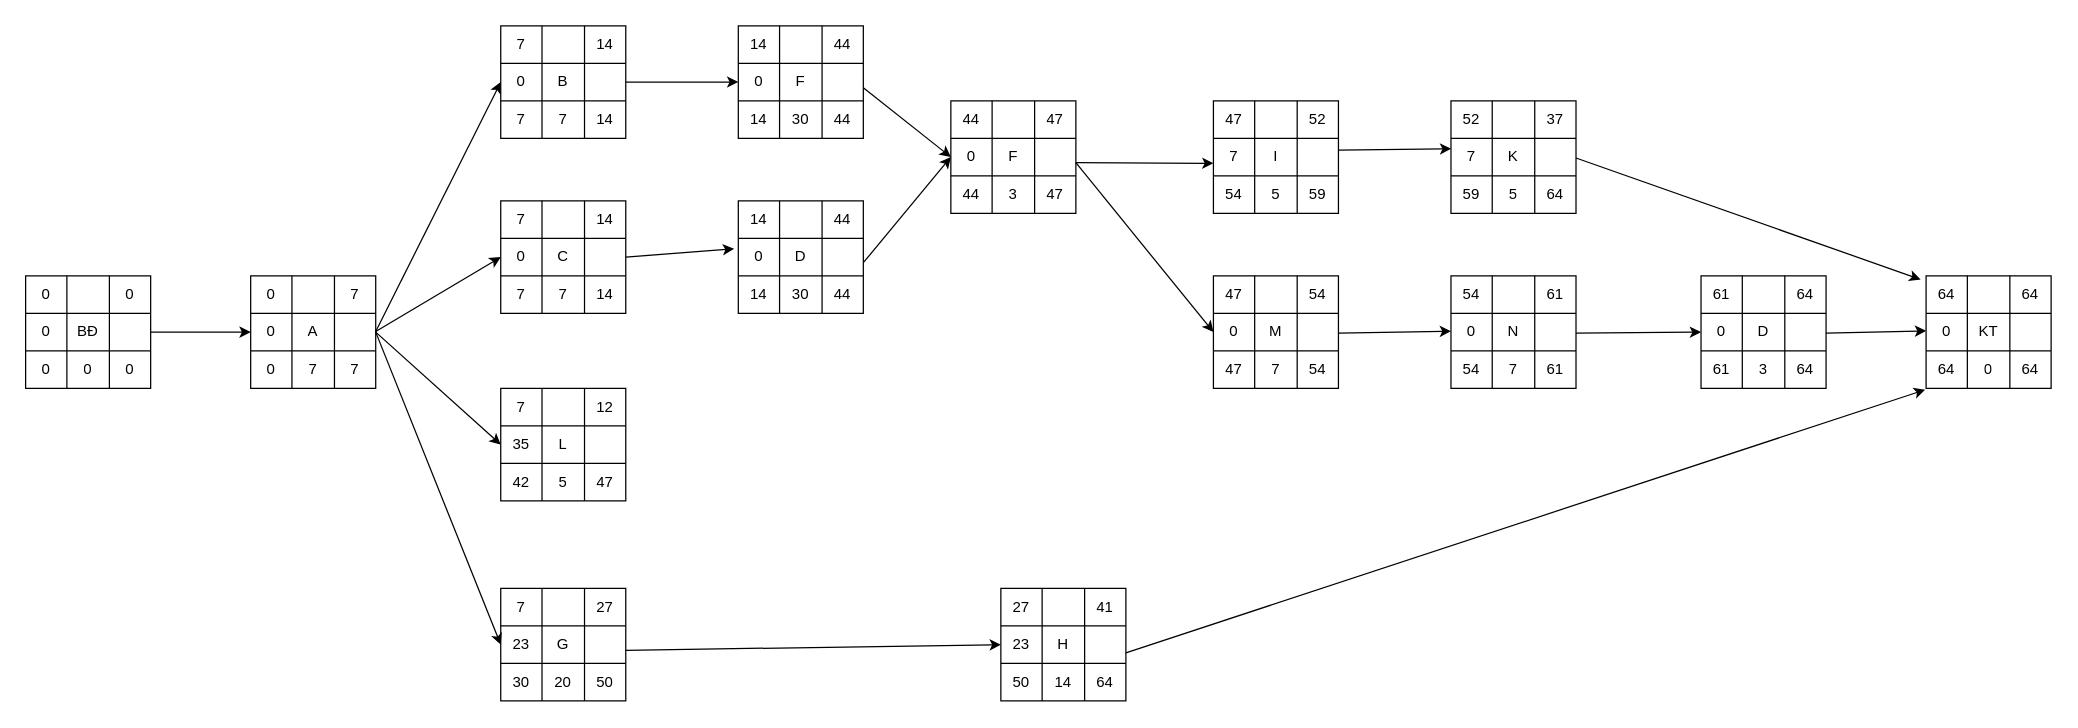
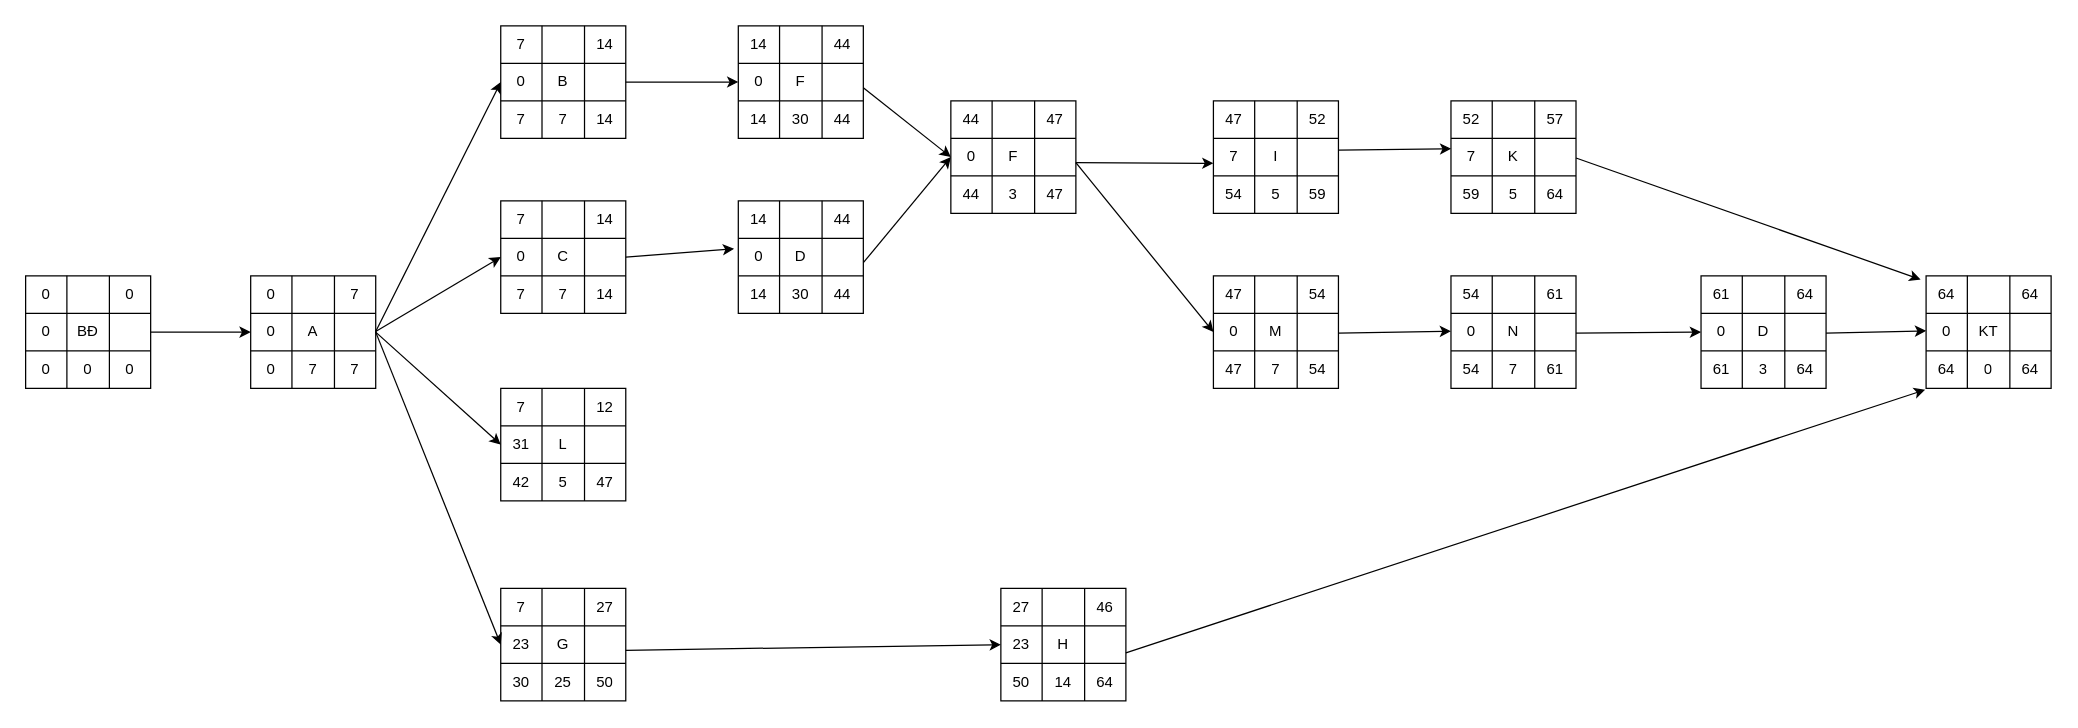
- <mxCell id="136" value="37" style="shape=partialRectangle;html=1;whiteSpace=wrap;connectable=0;strokeColor=inherit;overflow=hidden;fillColor=none;top=0;left=0;bottom=0;right=0;pointerEvents=1;" vertex="1" parent="133"><mxGeometry x="67" width="33" height="30" as="geometry"><mxRectangle width="33" height="30" as="alternateBounds" /></mxGeometry></mxCell>
+ <mxCell id="136" value="57" style="shape=partialRectangle;html=1;whiteSpace=wrap;connectable=0;strokeColor=inherit;overflow=hidden;fillColor=none;top=0;left=0;bottom=0;right=0;pointerEvents=1;" vertex="1" parent="133"><mxGeometry x="67" width="33" height="30" as="geometry"><mxRectangle width="33" height="30" as="alternateBounds" /></mxGeometry></mxCell>
- <mxCell id="60" value="35" style="shape=partialRectangle;html=1;whiteSpace=wrap;connectable=0;strokeColor=inherit;overflow=hidden;fillColor=none;top=0;left=0;bottom=0;right=0;pointerEvents=1;" vertex="1" parent="59"><mxGeometry width="33" height="30" as="geometry"><mxRectangle width="33" height="30" as="alternateBounds" /></mxGeometry></mxCell>
+ <mxCell id="60" value="31" style="shape=partialRectangle;html=1;whiteSpace=wrap;connectable=0;strokeColor=inherit;overflow=hidden;fillColor=none;top=0;left=0;bottom=0;right=0;pointerEvents=1;" vertex="1" parent="59"><mxGeometry width="33" height="30" as="geometry"><mxRectangle width="33" height="30" as="alternateBounds" /></mxGeometry></mxCell>
- <mxCell id="201" value="41" style="shape=partialRectangle;html=1;whiteSpace=wrap;connectable=0;strokeColor=inherit;overflow=hidden;fillColor=none;top=0;left=0;bottom=0;right=0;pointerEvents=1;" vertex="1" parent="198"><mxGeometry x="67" width="33" height="30" as="geometry"><mxRectangle width="33" height="30" as="alternateBounds" /></mxGeometry></mxCell>
+ <mxCell id="201" value="46" style="shape=partialRectangle;html=1;whiteSpace=wrap;connectable=0;strokeColor=inherit;overflow=hidden;fillColor=none;top=0;left=0;bottom=0;right=0;pointerEvents=1;" vertex="1" parent="198"><mxGeometry x="67" width="33" height="30" as="geometry"><mxRectangle width="33" height="30" as="alternateBounds" /></mxGeometry></mxCell>
- <mxCell id="78" value="20" style="shape=partialRectangle;html=1;whiteSpace=wrap;connectable=0;strokeColor=inherit;overflow=hidden;fillColor=none;top=0;left=0;bottom=0;right=0;pointerEvents=1;" vertex="1" parent="76"><mxGeometry x="33" width="34" height="30" as="geometry"><mxRectangle width="34" height="30" as="alternateBounds" /></mxGeometry></mxCell>
+ <mxCell id="78" value="25" style="shape=partialRectangle;html=1;whiteSpace=wrap;connectable=0;strokeColor=inherit;overflow=hidden;fillColor=none;top=0;left=0;bottom=0;right=0;pointerEvents=1;" vertex="1" parent="76"><mxGeometry x="33" width="34" height="30" as="geometry"><mxRectangle width="34" height="30" as="alternateBounds" /></mxGeometry></mxCell>
